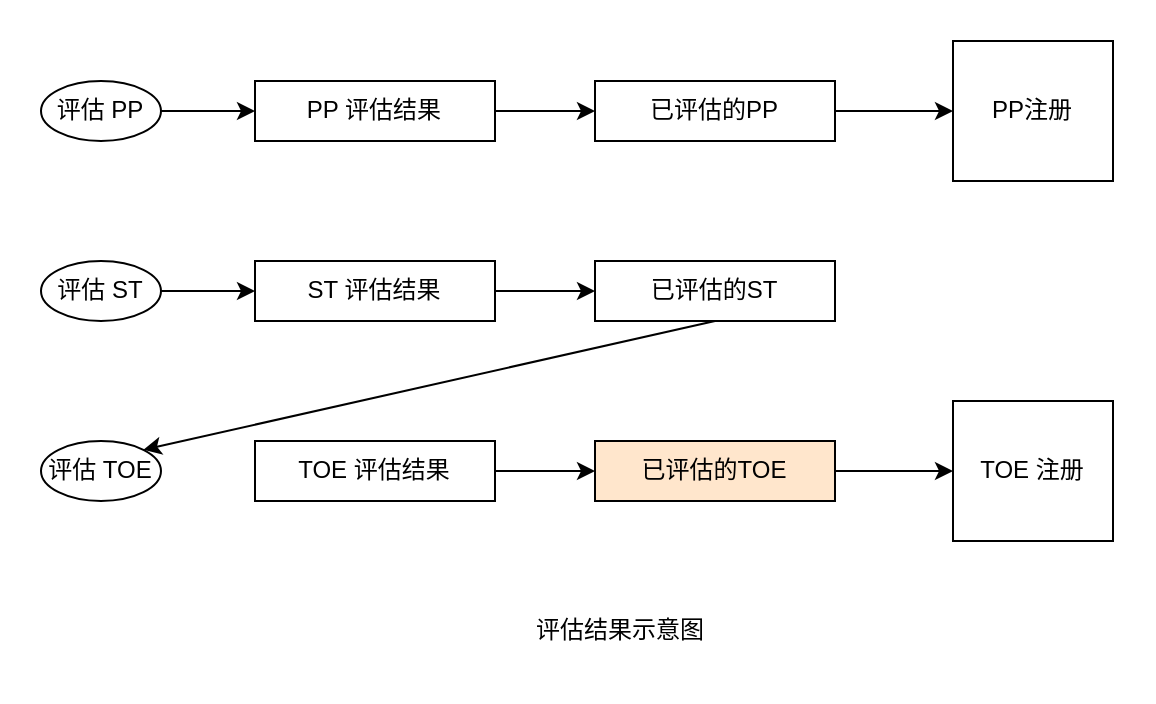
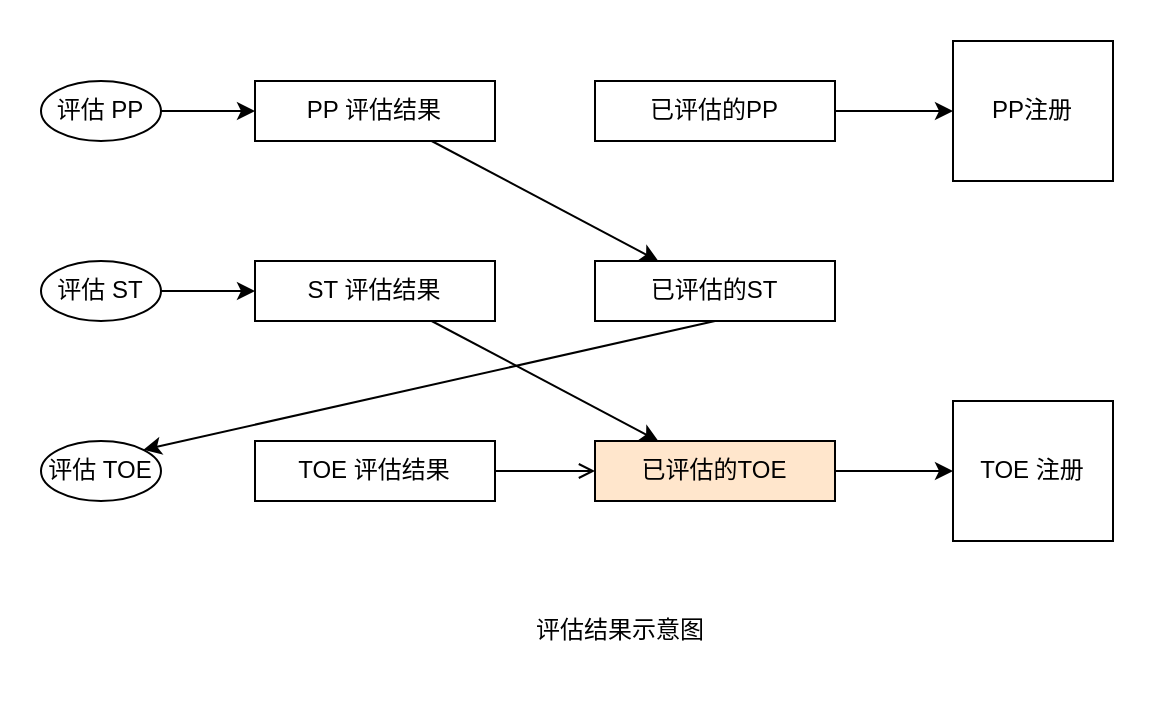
- <mxCell id="2" value="" style="edgeStyle=none;html=1;" edge="1" parent="1" source="3" target="5"><mxGeometry relative="1" as="geometry" /></mxCell>
+ <mxCell id="2" value="" style="edgeStyle=none;html=1;" edge="1" parent="1" source="3" target="12"><mxGeometry relative="1" as="geometry" /></mxCell>
- <mxCell id="9" value="" style="edgeStyle=none;html=1;" edge="1" parent="1" source="10" target="12"><mxGeometry relative="1" as="geometry" /></mxCell>
+ <mxCell id="9" value="" style="edgeStyle=none;html=1;" edge="1" parent="1" source="10" target="18"><mxGeometry relative="1" as="geometry" /></mxCell>
- <mxCell id="15" value="" style="edgeStyle=none;html=1;" edge="1" parent="1" source="16" target="18"><mxGeometry relative="1" as="geometry" /></mxCell>
+ <mxCell id="15" value="" style="edgeStyle=none;html=1;endArrow=open;" edge="1" parent="1" source="16" target="18"><mxGeometry relative="1" as="geometry" /></mxCell>
